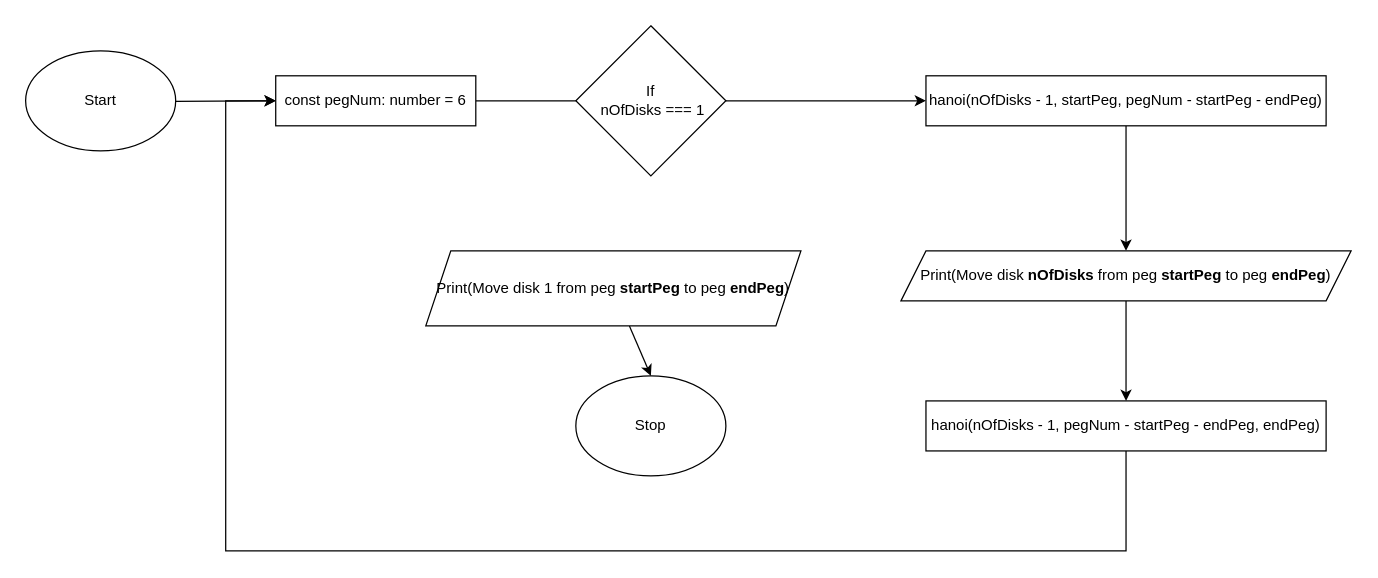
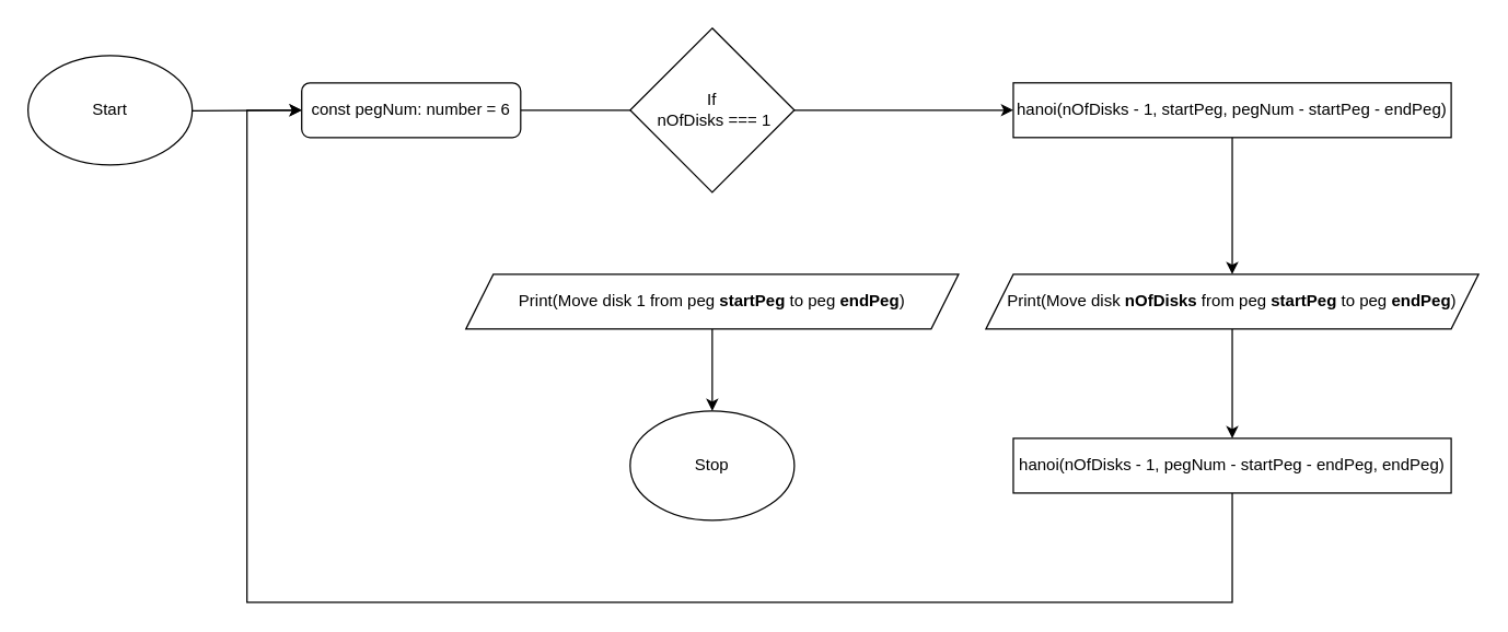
- <mxCell id="10" value="const pegNum: number = 6" style="rounded=0;whiteSpace=wrap;html=1;" vertex="1" parent="1"><mxGeometry x="220" y="60" width="160" height="40" as="geometry" /></mxCell>
+ <mxCell id="10" value="const pegNum: number = 6" style="whiteSpace=wrap;html=1;rounded=1;" vertex="1" parent="1"><mxGeometry x="220" y="60" width="160" height="40" as="geometry" /></mxCell>
- <mxCell id="12" value="Print(Move disk 1 from peg &lt;b&gt;startPeg&lt;/b&gt; to peg &lt;b&gt;endPeg&lt;/b&gt;)" style="shape=parallelogram;perimeter=parallelogramPerimeter;whiteSpace=wrap;html=1;fixedSize=1;" vertex="1" parent="1"><mxGeometry x="340" y="200" width="300" height="60" as="geometry" /></mxCell>
+ <mxCell id="12" value="Print(Move disk 1 from peg &lt;b&gt;startPeg&lt;/b&gt; to peg &lt;b&gt;endPeg&lt;/b&gt;)" style="shape=parallelogram;perimeter=parallelogramPerimeter;whiteSpace=wrap;html=1;fixedSize=1;" vertex="1" parent="1"><mxGeometry x="340" y="200" width="360" height="40" as="geometry" /></mxCell>
